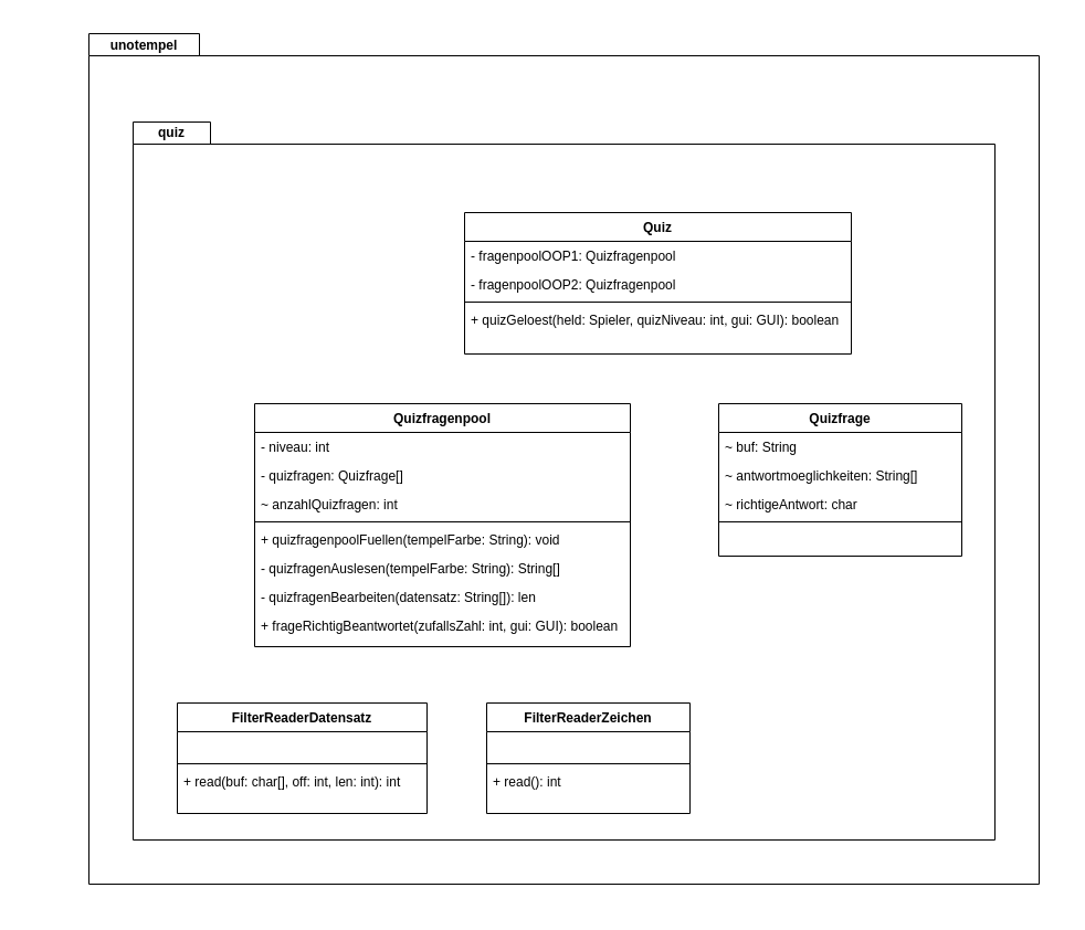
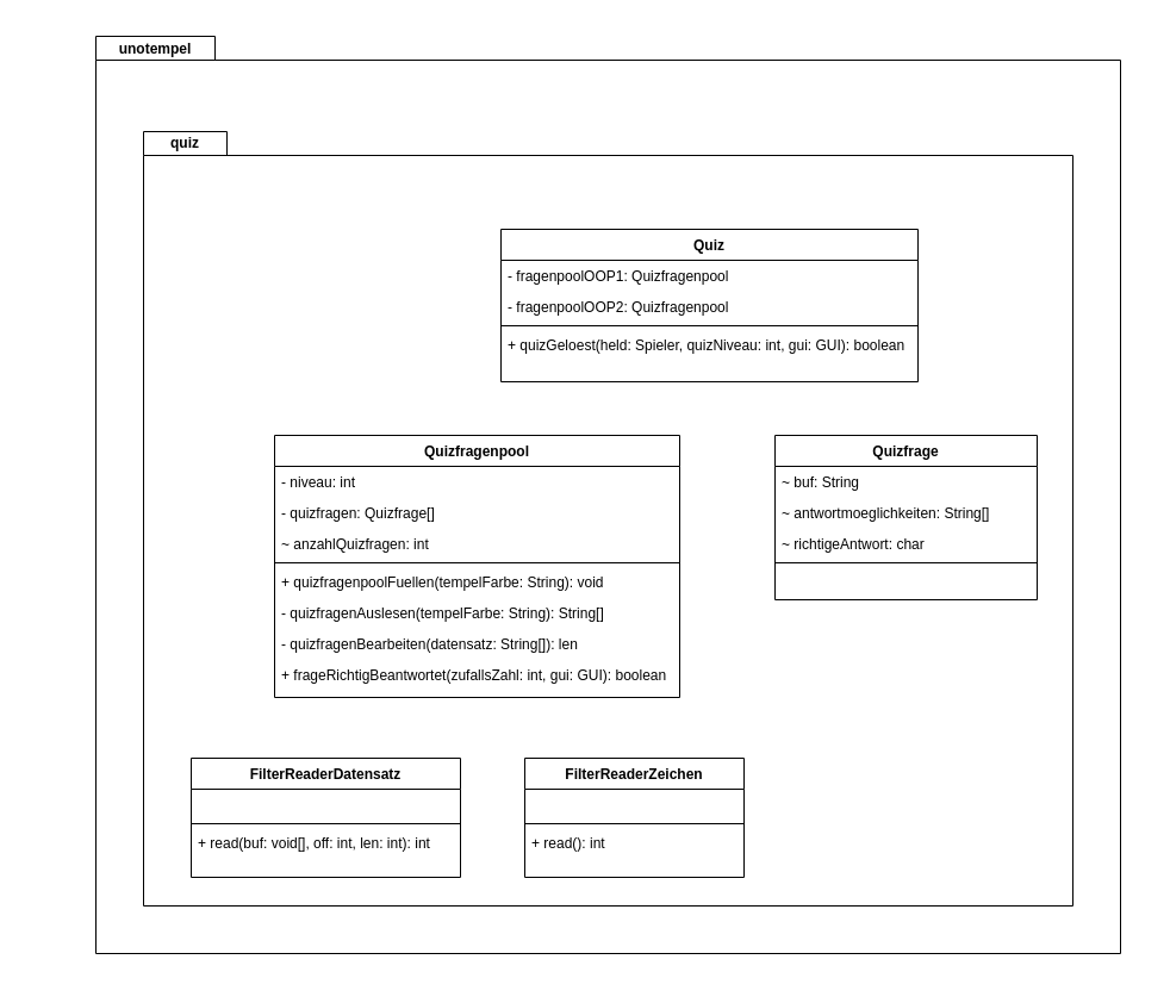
- <mxCell id="9" value="+ read(buf: char[], off: int, len: int): int" style="text;align=left;verticalAlign=top;spacingLeft=4;spacingRight=4;overflow=hidden;rotatable=0;points=[[0,0.5],[1,0.5]];portConstraint=eastwest;rounded=0;shadow=0;html=0;" parent="6" vertex="1"><mxGeometry y="58" width="226" height="26" as="geometry" /></mxCell>
+ <mxCell id="9" value="+ read(buf: void[], off: int, len: int): int" style="text;align=left;verticalAlign=top;spacingLeft=4;spacingRight=4;overflow=hidden;rotatable=0;points=[[0,0.5],[1,0.5]];portConstraint=eastwest;rounded=0;shadow=0;html=0;" parent="6" vertex="1"><mxGeometry y="58" width="226" height="26" as="geometry" /></mxCell>
